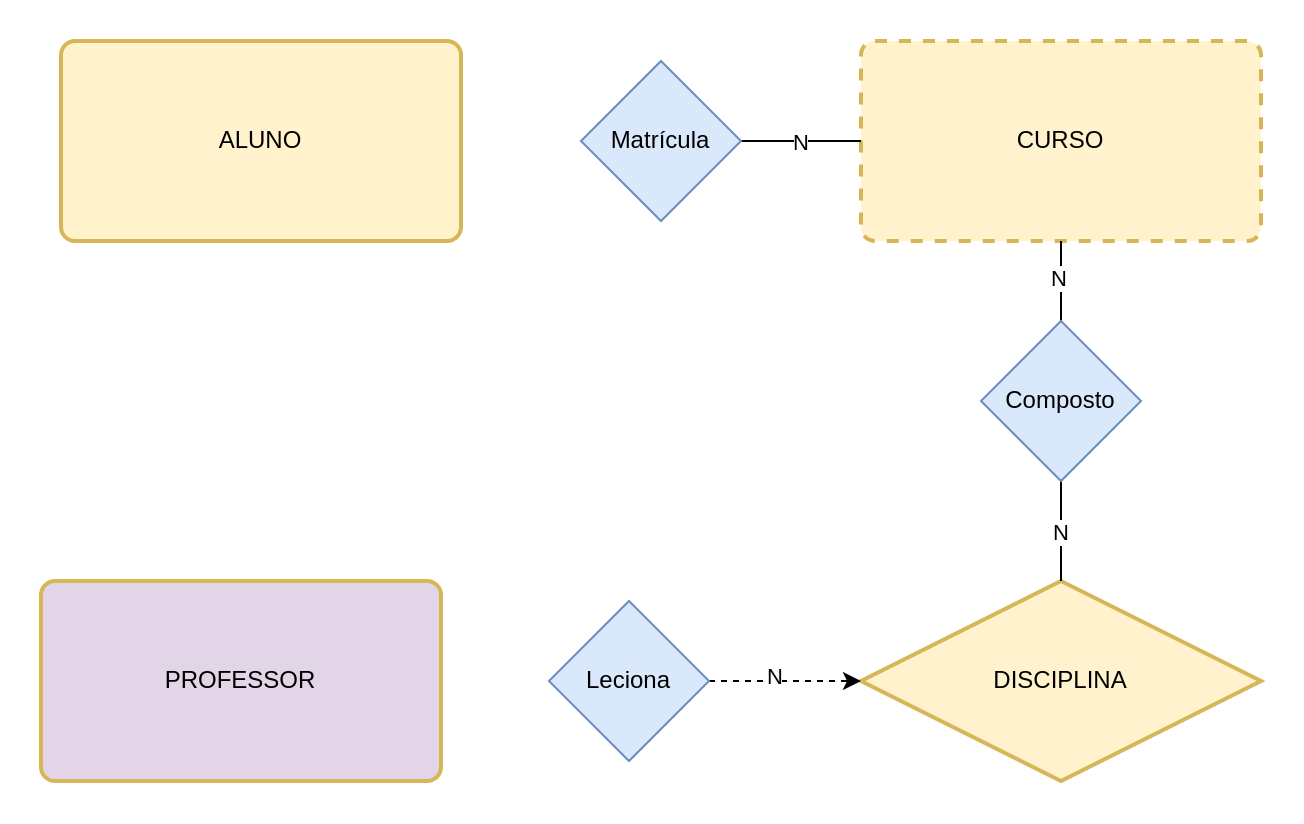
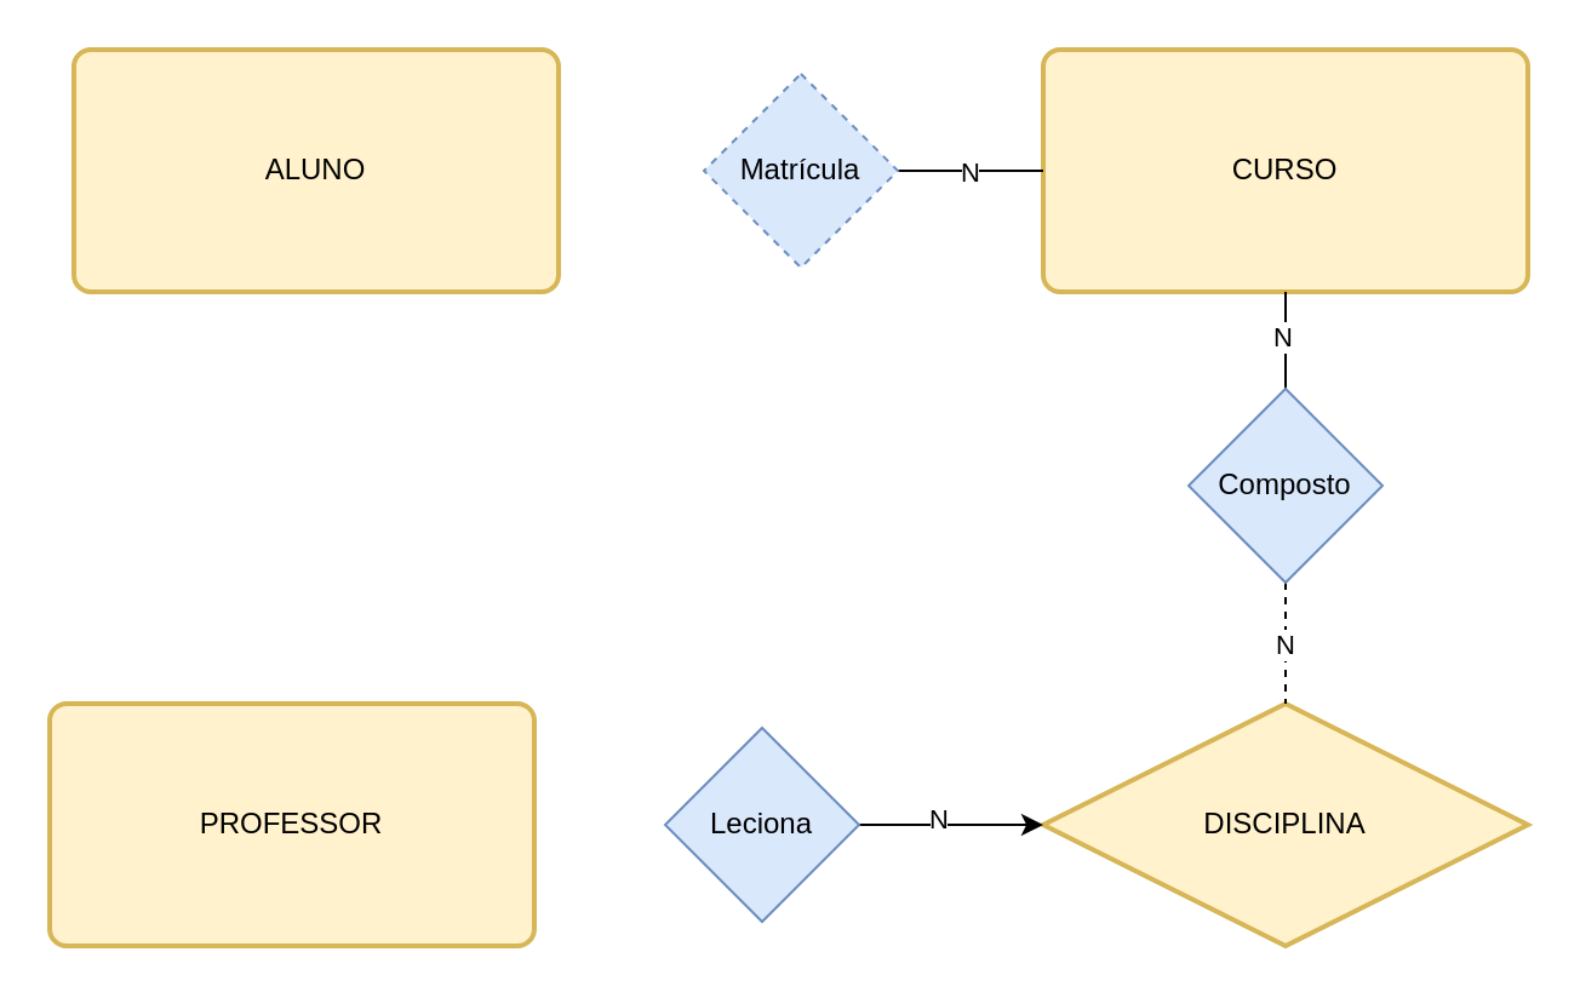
- <mxCell id="8" value="Matrícula" style="rhombus;whiteSpace=wrap;html=1;fillColor=#dae8fc;strokeColor=#6c8ebf;" vertex="1" parent="1"><mxGeometry x="290" y="30" width="80" height="80" as="geometry" /></mxCell>
+ <mxCell id="8" value="Matrícula" style="rhombus;whiteSpace=wrap;html=1;fillColor=#dae8fc;strokeColor=#6c8ebf;dashed=1;" vertex="1" parent="1"><mxGeometry x="290" y="30" width="80" height="80" as="geometry" /></mxCell>
- <mxCell id="2" value="CURSO" style="rounded=1;whiteSpace=wrap;html=1;absoluteArcSize=1;arcSize=14;strokeWidth=2;fillColor=#fff2cc;strokeColor=#d6b656;dashed=1;" parent="1" vertex="1"><mxGeometry x="430" y="20" width="200" height="100" as="geometry" /></mxCell>
+ <mxCell id="2" value="CURSO" style="rounded=1;whiteSpace=wrap;html=1;absoluteArcSize=1;arcSize=14;strokeWidth=2;fillColor=#fff2cc;strokeColor=#d6b656;" parent="1" vertex="1"><mxGeometry x="430" y="20" width="200" height="100" as="geometry" /></mxCell>
- <mxCell id="11" style="edgeStyle=orthogonalEdgeStyle;rounded=0;orthogonalLoop=1;jettySize=auto;html=1;exitX=0.5;exitY=1;exitDx=0;exitDy=0;entryX=0.5;entryY=0;entryDx=0;entryDy=0;endArrow=none;endFill=0;" edge="1" parent="1" source="13" target="5"><mxGeometry relative="1" as="geometry" /></mxCell>
+ <mxCell id="11" style="edgeStyle=orthogonalEdgeStyle;rounded=0;orthogonalLoop=1;jettySize=auto;html=1;exitX=0.5;exitY=1;exitDx=0;exitDy=0;entryX=0.5;entryY=0;entryDx=0;entryDy=0;endArrow=none;endFill=0;dashed=1;" edge="1" parent="1" source="13" target="5"><mxGeometry relative="1" as="geometry" /></mxCell>
- <mxCell id="4" value="PROFESSOR" style="rounded=1;whiteSpace=wrap;html=1;absoluteArcSize=1;arcSize=14;strokeWidth=2;fillColor=#e1d5e7;strokeColor=#d6b656;" parent="1" vertex="1"><mxGeometry x="20" y="290" width="200" height="100" as="geometry" /></mxCell>
+ <mxCell id="4" value="PROFESSOR" style="rounded=1;whiteSpace=wrap;html=1;absoluteArcSize=1;arcSize=14;strokeWidth=2;fillColor=#fff2cc;strokeColor=#d6b656;" parent="1" vertex="1"><mxGeometry x="20" y="290" width="200" height="100" as="geometry" /></mxCell>
- <mxCell id="14" style="edgeStyle=orthogonalEdgeStyle;rounded=0;orthogonalLoop=1;jettySize=auto;html=1;exitX=1;exitY=0.5;exitDx=0;exitDy=0;entryX=0;entryY=0.5;entryDx=0;entryDy=0;endArrow=classic;endFill=1;dashed=1;" edge="1" parent="1" source="16" target="5"><mxGeometry relative="1" as="geometry" /></mxCell>
+ <mxCell id="14" style="edgeStyle=orthogonalEdgeStyle;rounded=0;orthogonalLoop=1;jettySize=auto;html=1;exitX=1;exitY=0.5;exitDx=0;exitDy=0;entryX=0;entryY=0.5;entryDx=0;entryDy=0;endArrow=classic;endFill=1;" edge="1" parent="1" source="16" target="5"><mxGeometry relative="1" as="geometry" /></mxCell>
